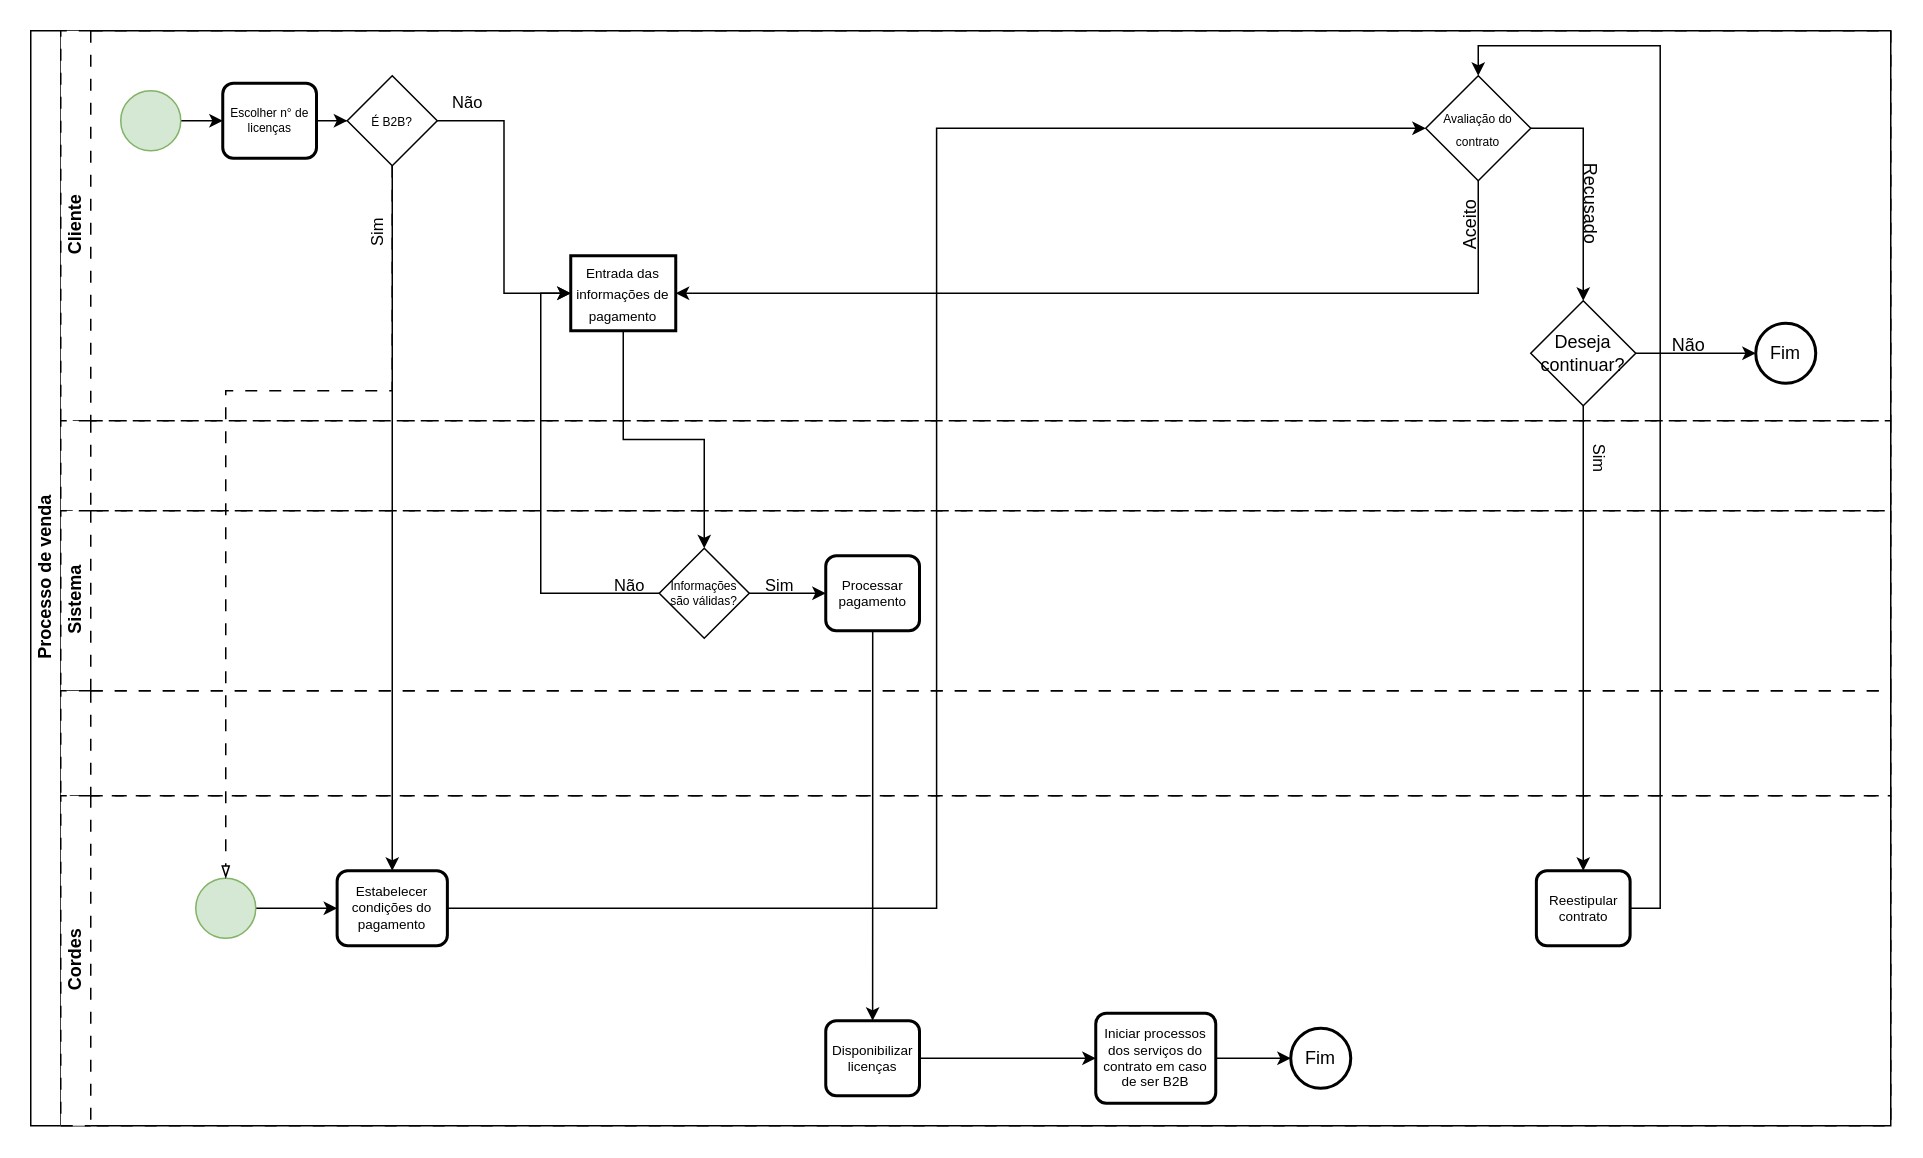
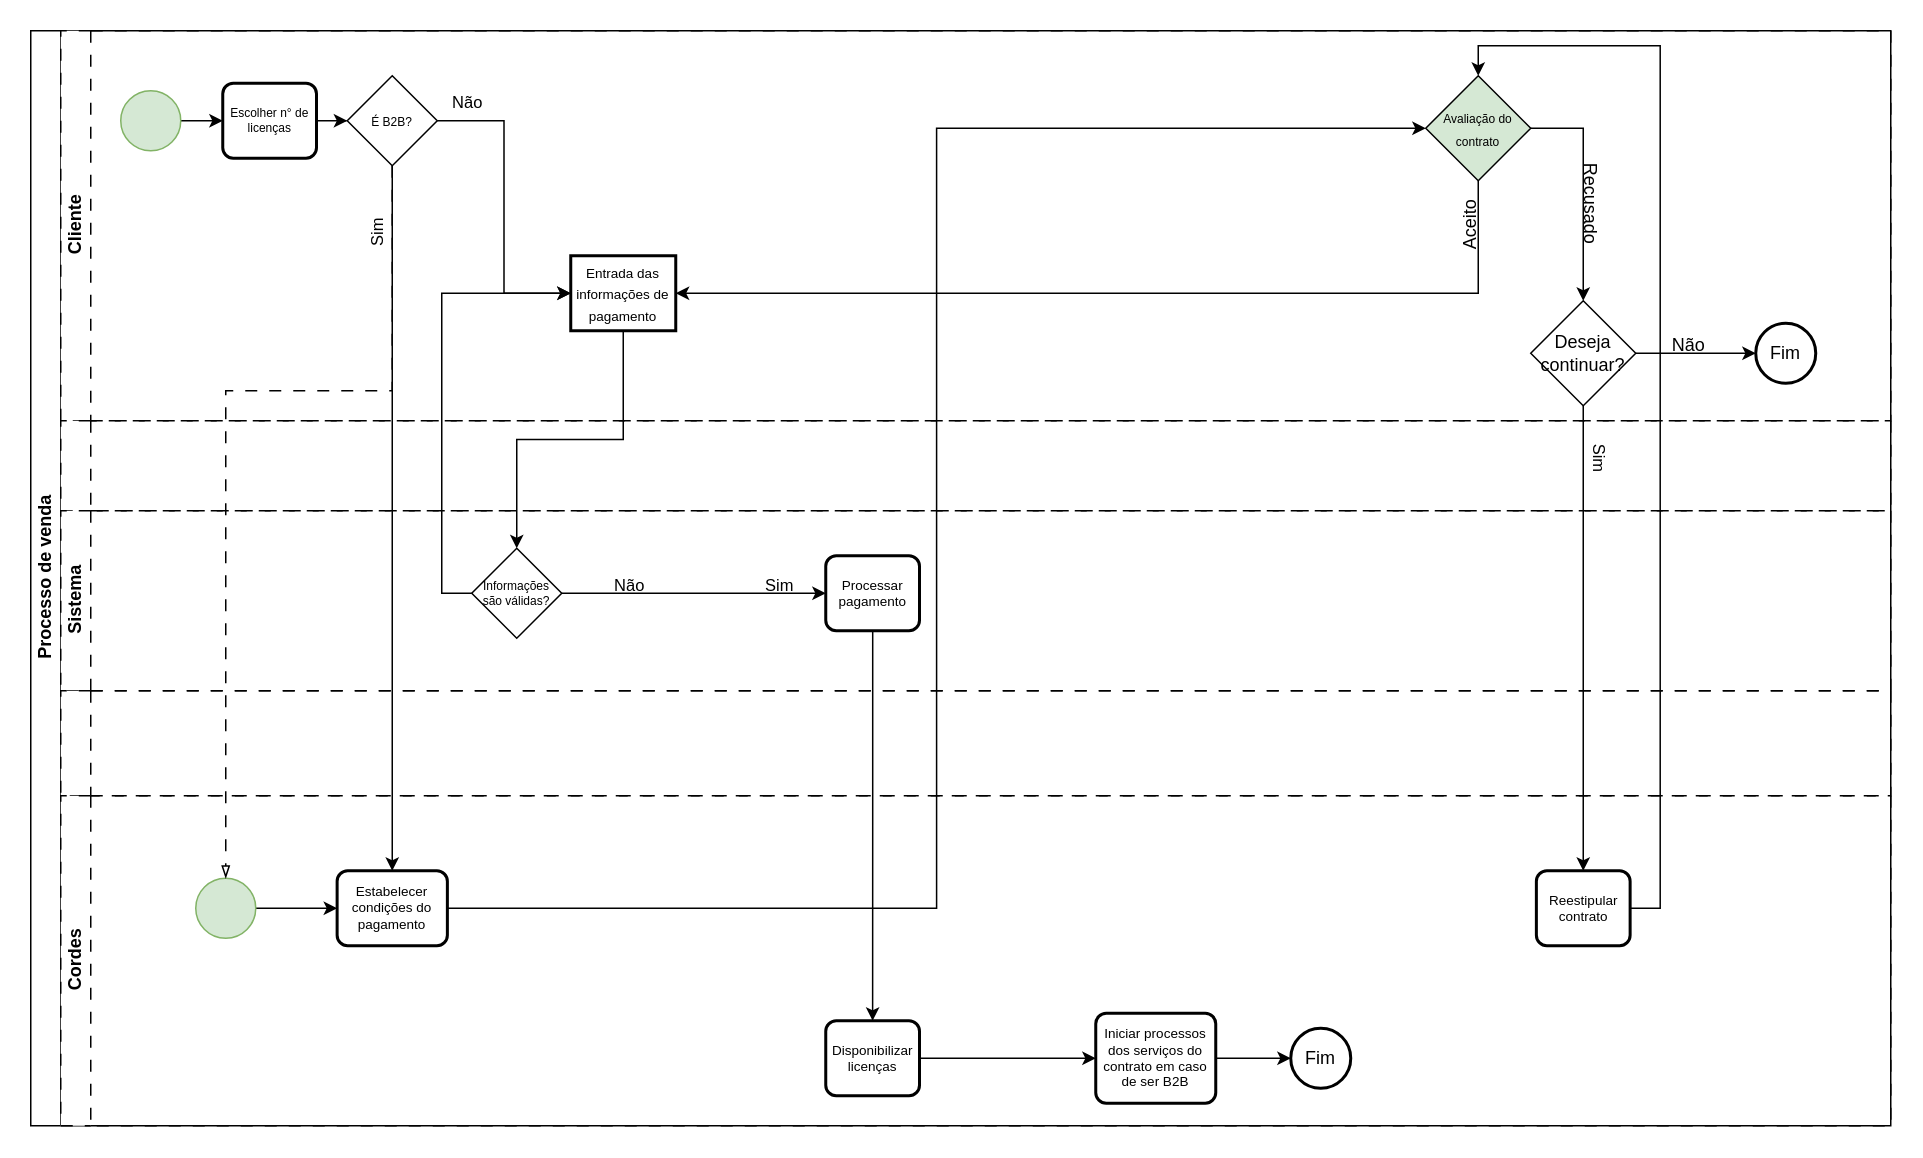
- <mxCell id="15" value="&lt;font style=&quot;font-size: 8px;&quot;&gt;Avaliação do contrato&lt;/font&gt;" style="rhombus;whiteSpace=wrap;html=1;" vertex="1" parent="3"><mxGeometry x="910" y="30" width="70" height="70" as="geometry" /></mxCell>
+ <mxCell id="15" value="&lt;font style=&quot;font-size: 8px;&quot;&gt;Avaliação do contrato&lt;/font&gt;" style="rhombus;whiteSpace=wrap;html=1;fillColor=#d5e8d4;" vertex="1" parent="3"><mxGeometry x="910" y="30" width="70" height="70" as="geometry" /></mxCell>
- <mxCell id="27" value="Informações são válidas?" style="rhombus;whiteSpace=wrap;html=1;fontSize=8;" vertex="1" parent="24"><mxGeometry x="399" y="25" width="60" height="60" as="geometry" /></mxCell>
+ <mxCell id="27" value="Informações são válidas?" style="rhombus;whiteSpace=wrap;html=1;fontSize=8;" vertex="1" parent="24"><mxGeometry x="274" y="25" width="60" height="60" as="geometry" /></mxCell>
